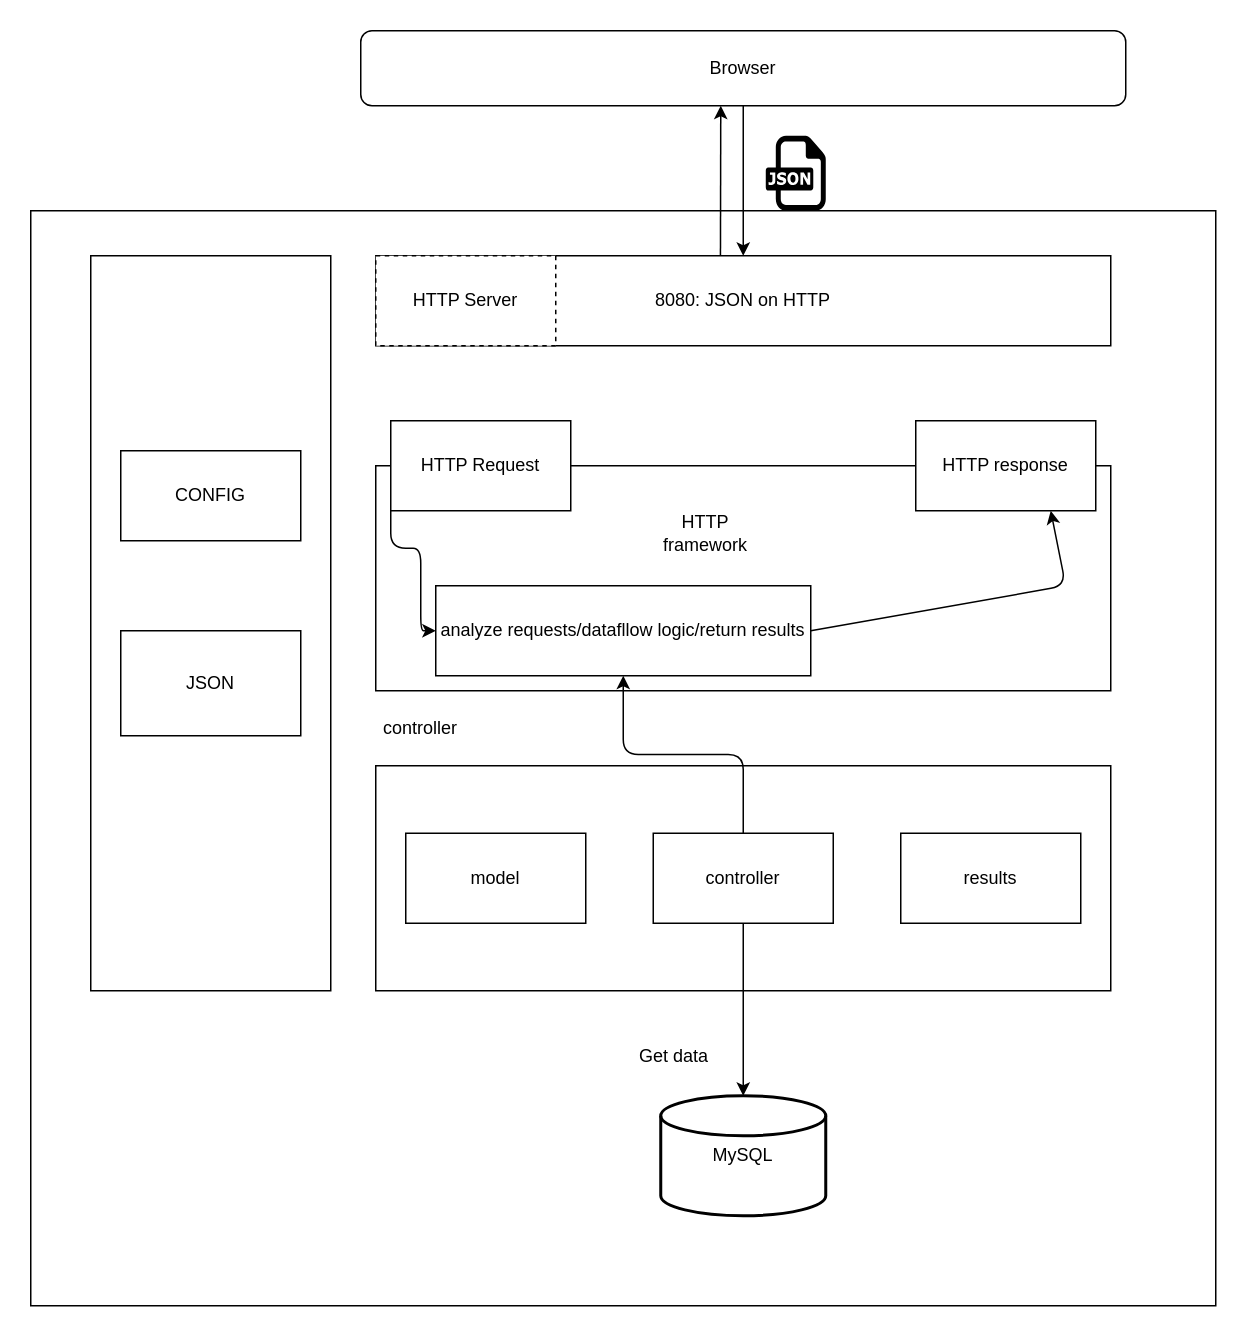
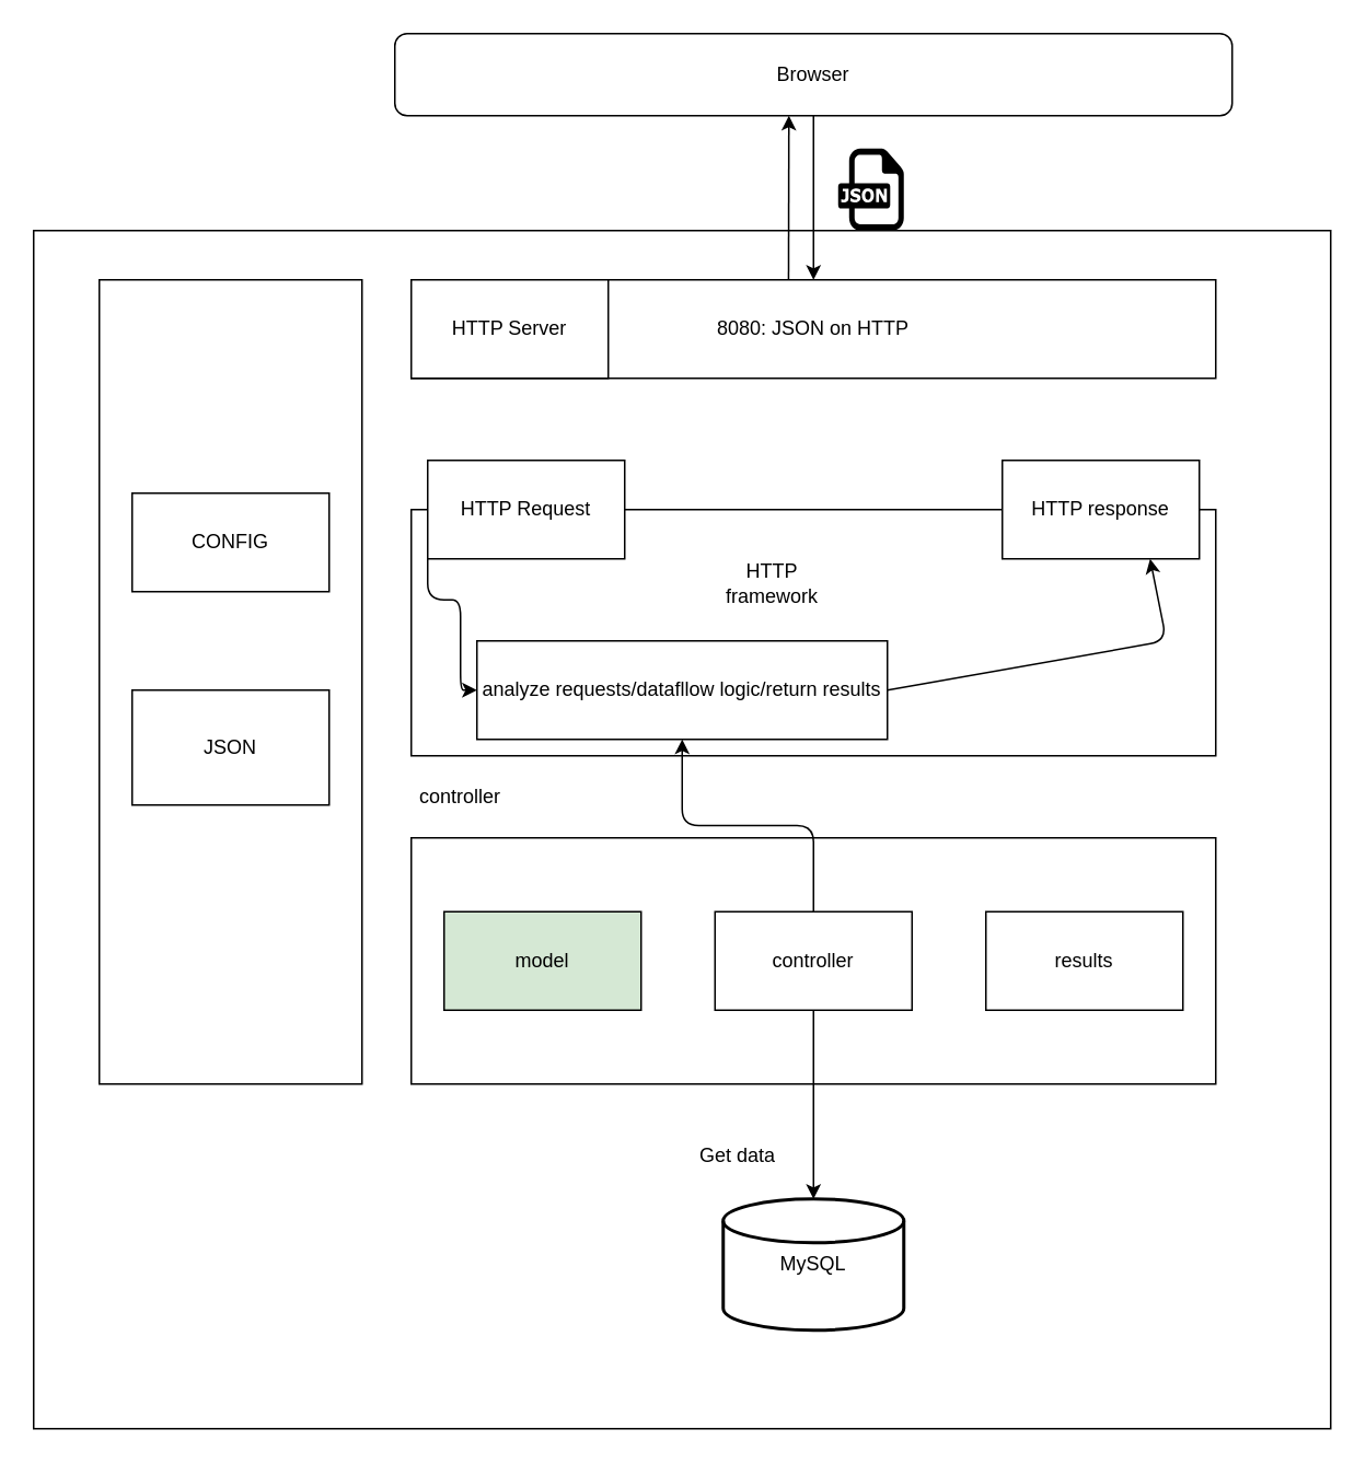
- <mxCell id="4" value="HTTP Server" style="rounded=0;whiteSpace=wrap;html=1;dashed=1;" vertex="1" parent="1"><mxGeometry x="250" y="170" width="120" height="60" as="geometry" /></mxCell>
+ <mxCell id="4" value="HTTP Server" style="rounded=0;whiteSpace=wrap;html=1;" vertex="1" parent="1"><mxGeometry x="250" y="170" width="120" height="60" as="geometry" /></mxCell>
- <mxCell id="16" value="model" style="rounded=0;whiteSpace=wrap;html=1;" vertex="1" parent="1"><mxGeometry x="270" y="555" width="120" height="60" as="geometry" /></mxCell>
+ <mxCell id="16" value="model" style="rounded=0;whiteSpace=wrap;html=1;fillColor=#d5e8d4;" vertex="1" parent="1"><mxGeometry x="270" y="555" width="120" height="60" as="geometry" /></mxCell>
